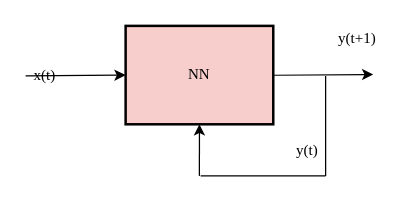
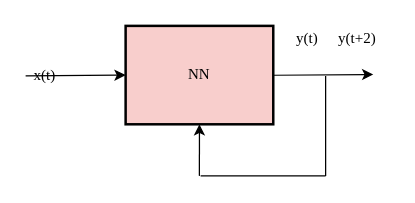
- <mxCell id="9" value="y(t+1)" style="text;html=1;align=center;verticalAlign=middle;resizable=0;points=[];autosize=1;fontFamily=Times New Roman;" parent="1" vertex="1"><mxGeometry x="260" y="20" width="50" height="20" as="geometry" /></mxCell>
+ <mxCell id="9" value="y(t+2)" style="text;html=1;align=center;verticalAlign=middle;resizable=0;points=[];autosize=1;fontFamily=Times New Roman;" parent="1" vertex="1"><mxGeometry x="260" y="20" width="50" height="20" as="geometry" /></mxCell>
- <mxCell id="8" value="y(t)" style="text;html=1;align=center;verticalAlign=middle;resizable=0;points=[];autosize=1;fontFamily=Times New Roman;" parent="1" vertex="1"><mxGeometry x="230" y="110" width="30" height="20" as="geometry" /></mxCell>
+ <mxCell id="8" value="y(t)" style="text;html=1;align=center;verticalAlign=middle;resizable=0;points=[];autosize=1;fontFamily=Times New Roman;" parent="1" vertex="1"><mxGeometry x="230" y="20" width="30" height="20" as="geometry" /></mxCell>
